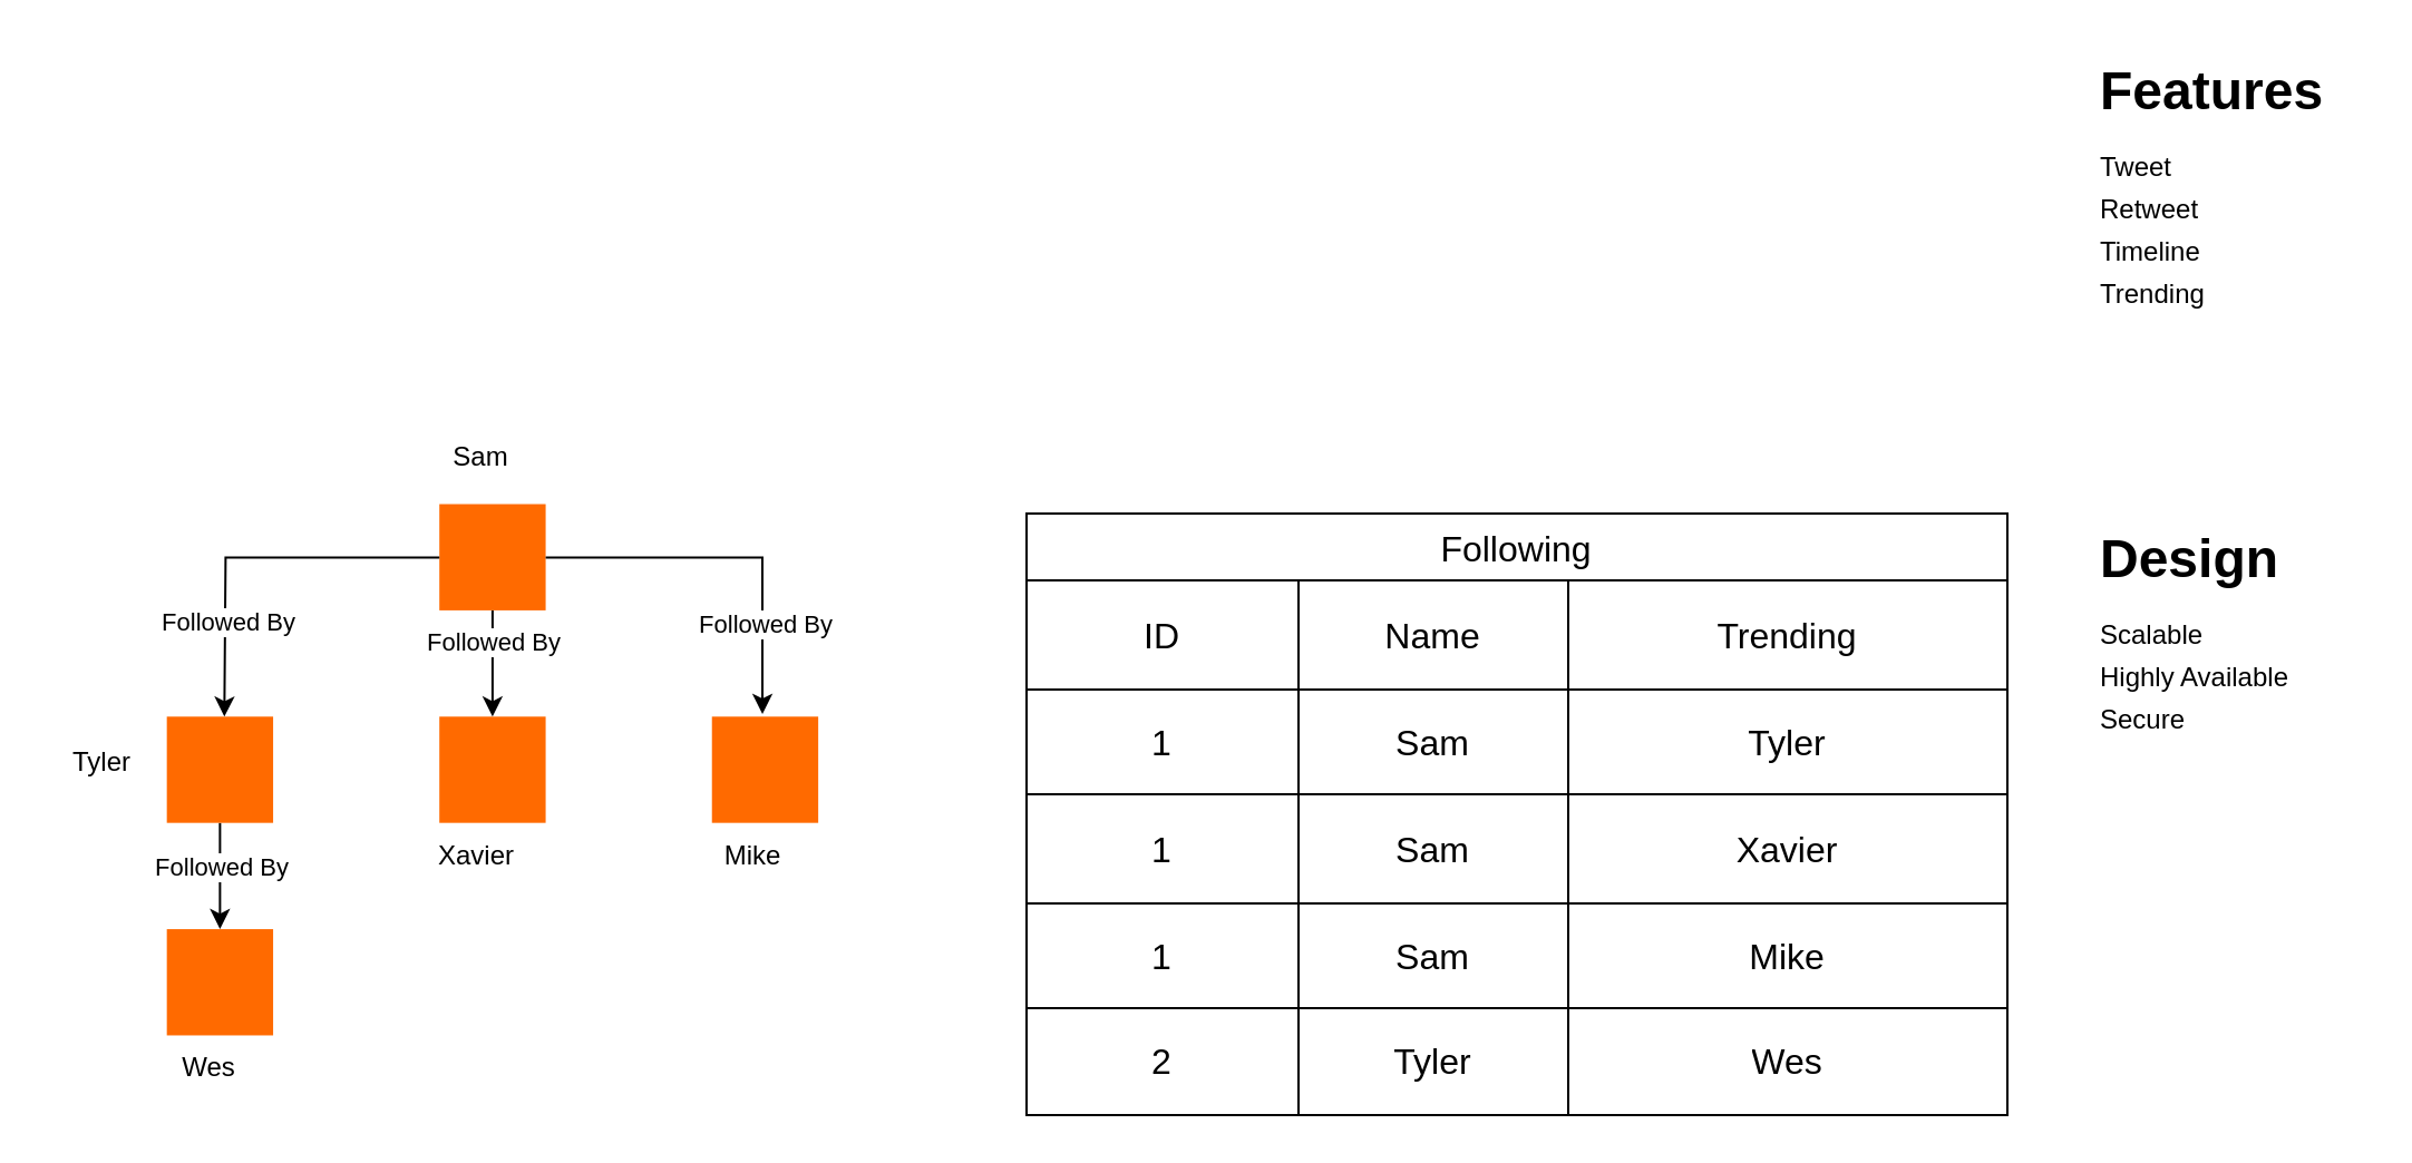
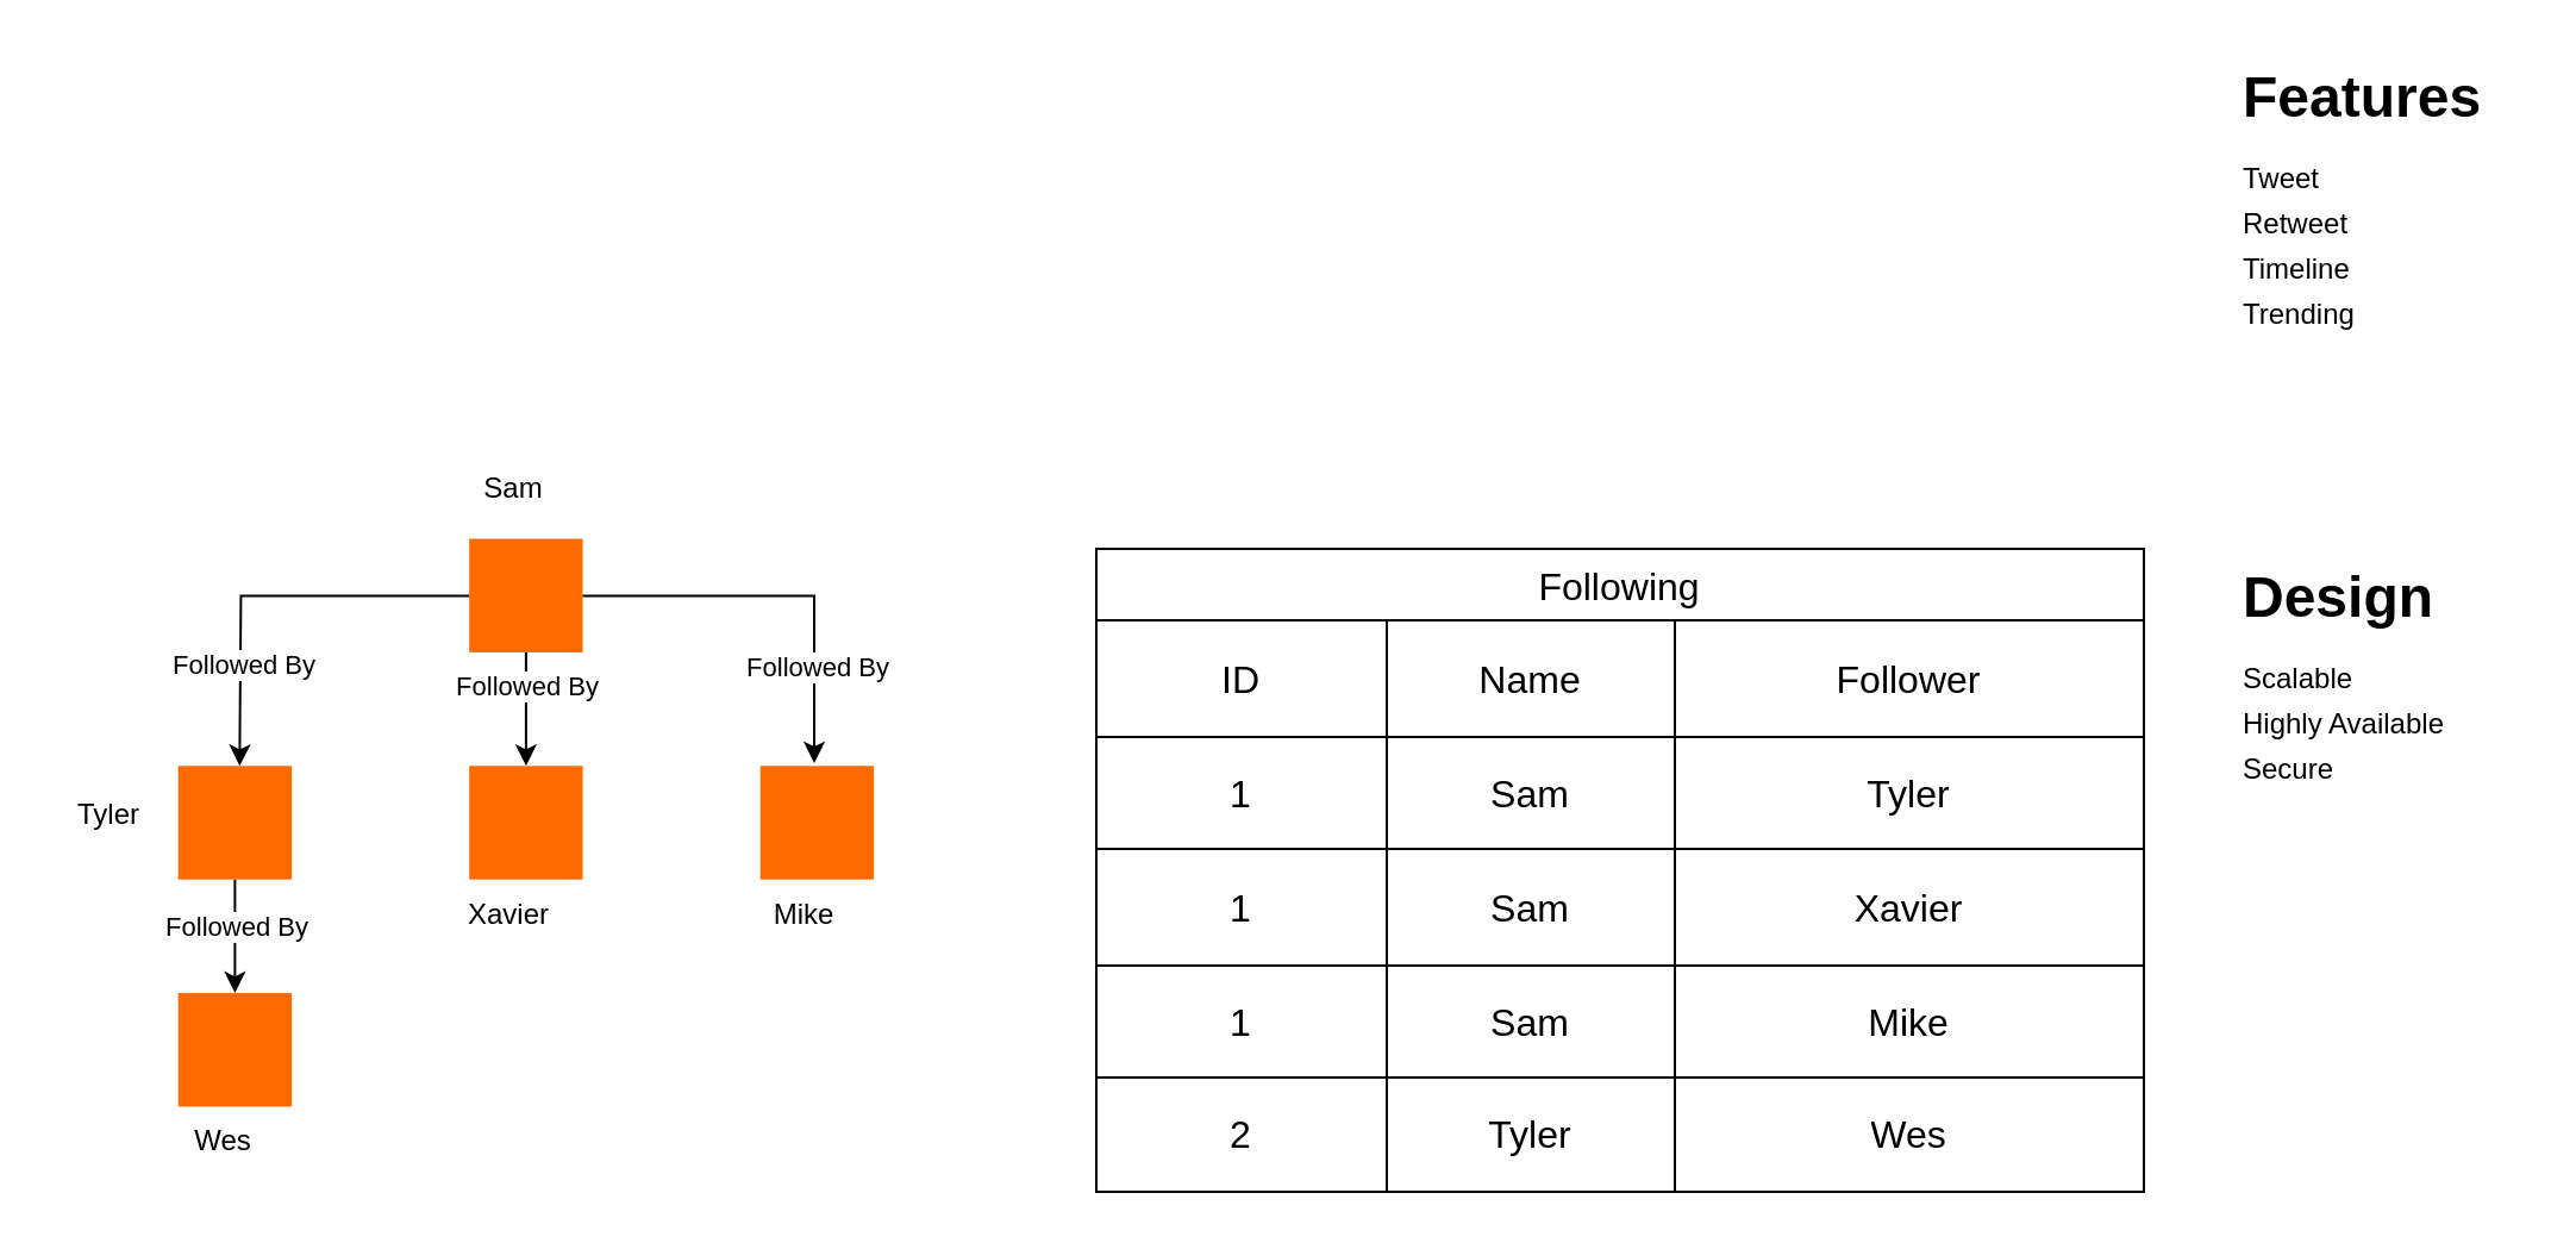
- <mxCell id="8" value="Trending" style="shape=partialRectangle;html=1;whiteSpace=wrap;connectable=0;strokeColor=inherit;overflow=hidden;fillColor=none;top=0;left=0;bottom=0;right=0;pointerEvents=1;fontSize=16;" vertex="1" parent="5"><mxGeometry x="243" width="197" height="49" as="geometry"><mxRectangle width="197" height="49" as="alternateBounds" /></mxGeometry></mxCell>
+ <mxCell id="8" value="Follower" style="shape=partialRectangle;html=1;whiteSpace=wrap;connectable=0;strokeColor=inherit;overflow=hidden;fillColor=none;top=0;left=0;bottom=0;right=0;pointerEvents=1;fontSize=16;" vertex="1" parent="5"><mxGeometry x="243" width="197" height="49" as="geometry"><mxRectangle width="197" height="49" as="alternateBounds" /></mxGeometry></mxCell>
